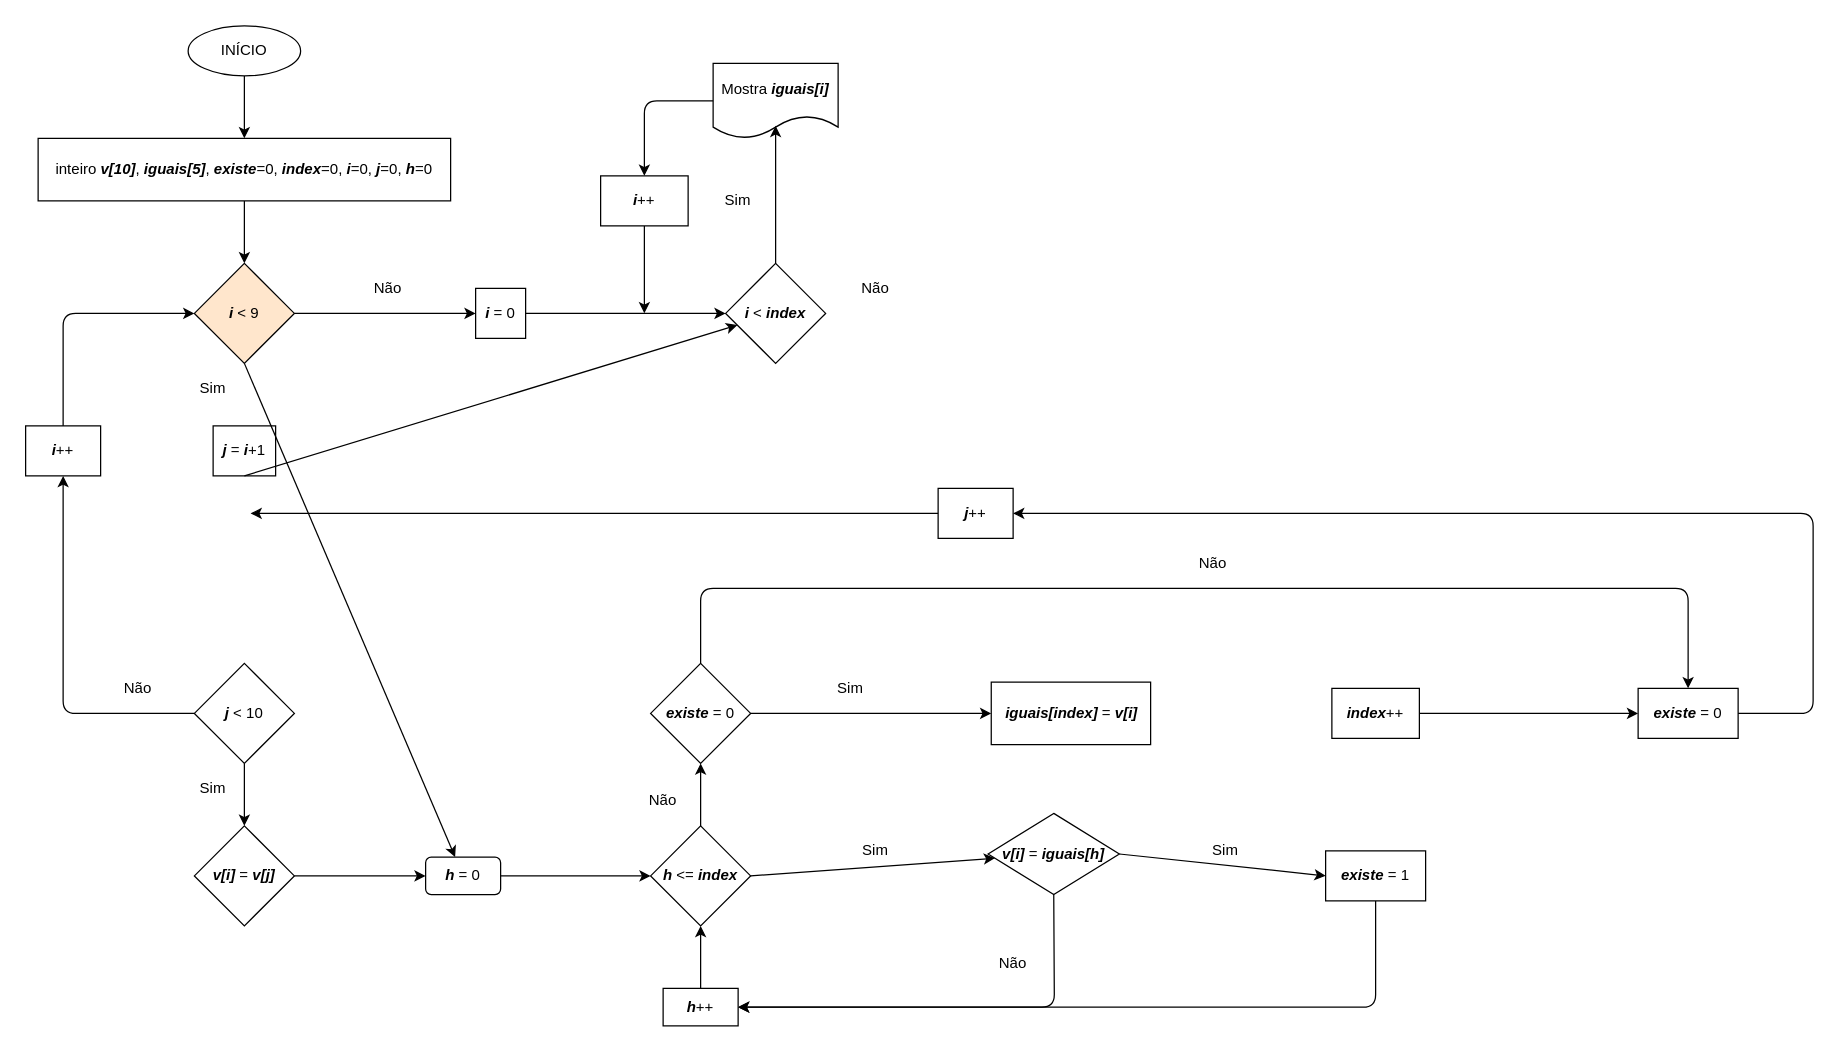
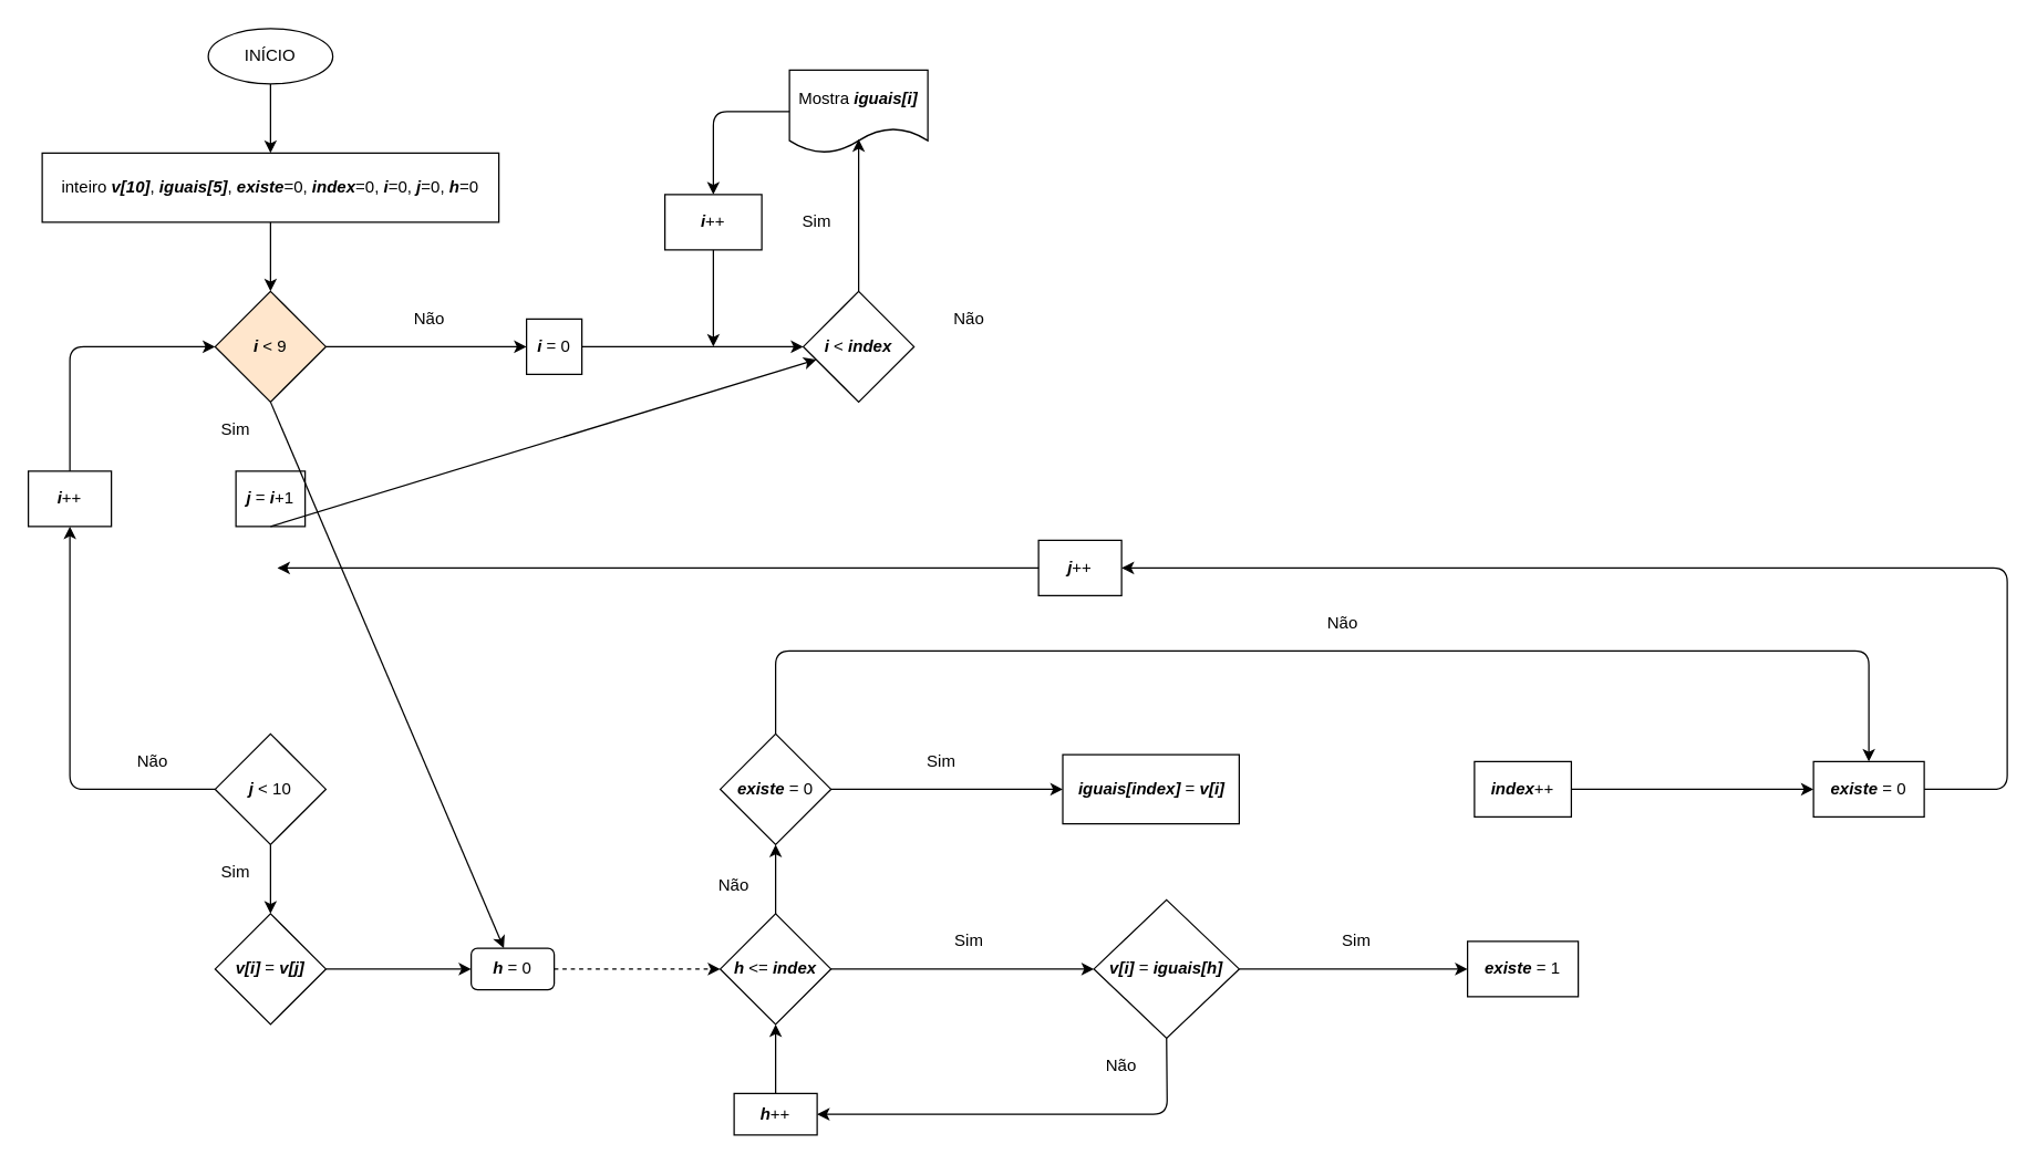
- <mxCell id="19" value="&lt;i&gt;&lt;b&gt;iguais[index]&lt;/b&gt;&lt;/i&gt; = &lt;b&gt;&lt;i&gt;v[i]&lt;/i&gt;&lt;/b&gt;" style="rounded=0;whiteSpace=wrap;html=1;" parent="1" vertex="1"><mxGeometry x="792.5" y="545" width="127.5" height="50" as="geometry" /></mxCell>
+ <mxCell id="19" value="&lt;i&gt;&lt;b&gt;iguais[index]&lt;/b&gt;&lt;/i&gt; = &lt;b&gt;&lt;i&gt;v[i]&lt;/i&gt;&lt;/b&gt;" style="rounded=0;whiteSpace=wrap;html=1;" parent="1" vertex="1"><mxGeometry x="767.5" y="545" width="127.5" height="50" as="geometry" /></mxCell>
- <mxCell id="13" value="&lt;i&gt;&lt;b&gt;v[i]&lt;/b&gt;&lt;/i&gt; = &lt;b&gt;&lt;i&gt;iguais[h]&lt;/i&gt;&lt;/b&gt;" style="rhombus;whiteSpace=wrap;html=1;" parent="1" vertex="1"><mxGeometry x="790" y="650" width="105" height="65" as="geometry" /></mxCell>
+ <mxCell id="13" value="&lt;i&gt;&lt;b&gt;v[i]&lt;/b&gt;&lt;/i&gt; = &lt;b&gt;&lt;i&gt;iguais[h]&lt;/i&gt;&lt;/b&gt;" style="rhombus;whiteSpace=wrap;html=1;" parent="1" vertex="1"><mxGeometry x="790" y="650" width="105" height="100" as="geometry" /></mxCell>
- <mxCell id="35" value="" style="endArrow=classic;html=1;exitX=1;exitY=0.5;exitDx=0;exitDy=0;entryX=0;entryY=0.5;entryDx=0;entryDy=0;" parent="1" source="34" target="8" edge="1"><mxGeometry width="50" height="50" relative="1" as="geometry"><mxPoint x="800" y="690" as="sourcePoint" /><mxPoint x="850" y="640" as="targetPoint" /></mxGeometry></mxCell>
+ <mxCell id="35" value="" style="endArrow=classic;html=1;exitX=1;exitY=0.5;exitDx=0;exitDy=0;entryX=0;entryY=0.5;entryDx=0;entryDy=0;dashed=1;" parent="1" source="34" target="8" edge="1"><mxGeometry width="50" height="50" relative="1" as="geometry"><mxPoint x="800" y="690" as="sourcePoint" /><mxPoint x="850" y="640" as="targetPoint" /></mxGeometry></mxCell>
- <mxCell id="30" value="" style="endArrow=classic;html=1;exitX=0.5;exitY=1;exitDx=0;exitDy=0;entryX=1;entryY=0.5;entryDx=0;entryDy=0;" parent="1" source="17" target="28" edge="1"><mxGeometry width="50" height="50" relative="1" as="geometry"><mxPoint x="800" y="570" as="sourcePoint" /><mxPoint x="850" y="520" as="targetPoint" /><Array as="points"><mxPoint x="1100" y="805" /></Array></mxGeometry></mxCell>
